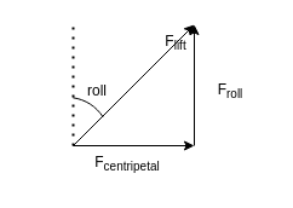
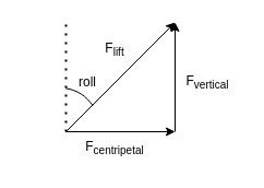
- <mxCell id="3" value="F&lt;sub&gt;lift&lt;/sub&gt;" style="text;html=1;strokeColor=none;fillColor=none;align=center;verticalAlign=middle;whiteSpace=wrap;rounded=0;" vertex="1" parent="1"><mxGeometry x="115" y="20" width="60" height="30" as="geometry" /></mxCell>
+ <mxCell id="3" value="F&lt;sub&gt;lift&lt;/sub&gt;" style="text;html=1;strokeColor=none;fillColor=none;align=center;verticalAlign=middle;whiteSpace=wrap;rounded=0;" vertex="1" parent="1"><mxGeometry x="75" y="30" width="60" height="30" as="geometry" /></mxCell>
- <mxCell id="6" value="F&lt;sub&gt;roll&lt;/sub&gt;" style="text;html=1;strokeColor=none;fillColor=none;align=center;verticalAlign=middle;whiteSpace=wrap;rounded=0;" vertex="1" parent="1"><mxGeometry x="160" y="60" width="60" height="30" as="geometry" /></mxCell>
+ <mxCell id="6" value="F&lt;sub&gt;vertical&lt;/sub&gt;" style="text;html=1;strokeColor=none;fillColor=none;align=center;verticalAlign=middle;whiteSpace=wrap;rounded=0;" vertex="1" parent="1"><mxGeometry x="160" y="60" width="60" height="30" as="geometry" /></mxCell>
